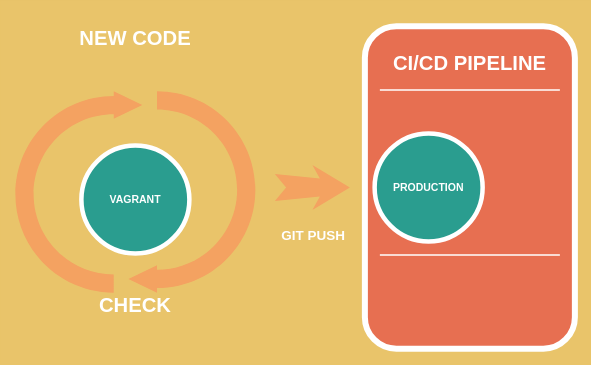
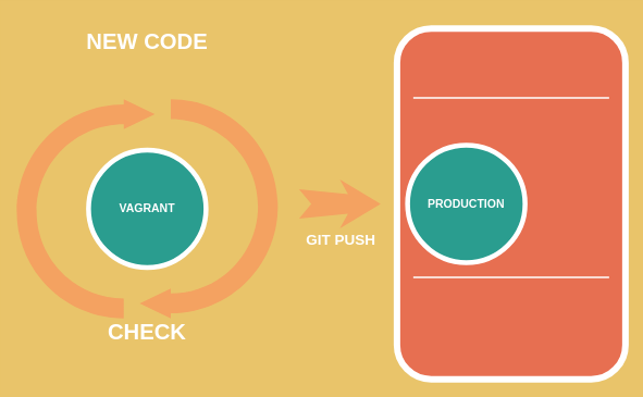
- <mxCell id="4" value="CI/CD PIPELINE" style="text;html=1;align=center;verticalAlign=middle;whiteSpace=wrap;rounded=0;shadow=0;fontSize=27;fontStyle=1;fontColor=#FFFFFF;" parent="1" vertex="1"><mxGeometry x="486" y="54" width="280" height="60" as="geometry" /></mxCell>
- <mxCell id="9" value="&lt;b&gt;VAGRANT&lt;/b&gt;" style="ellipse;whiteSpace=wrap;html=1;rounded=0;shadow=0;strokeWidth=6;fontSize=14;align=center;fillColor=#2a9d8f;strokeColor=#FFFFFF;fontColor=#FFFFFF;" parent="1" vertex="1"><mxGeometry x="108" y="193.125" width="144" height="144" as="geometry" /></mxCell>
+ <mxCell id="9" value="&lt;b&gt;VAGRANT&lt;/b&gt;" style="ellipse;whiteSpace=wrap;html=1;rounded=0;shadow=0;strokeWidth=6;fontSize=14;align=center;fillColor=#2a9d8f;strokeColor=#FFFFFF;fontColor=#FFFFFF;" parent="1" vertex="1"><mxGeometry x="108" y="183.125" width="144" height="144" as="geometry" /></mxCell>
- <mxCell id="8" value="&lt;b&gt;&lt;font style=&quot;font-size: 18px&quot;&gt;GIT PUSH&lt;br&gt;&lt;/font&gt;&lt;/b&gt;" style="text;html=1;align=center;verticalAlign=middle;resizable=0;points=[];autosize=1;fontColor=#FFFFFF;" parent="1" vertex="1"><mxGeometry x="367" y="303" width="100" height="20" as="geometry" /></mxCell>
+ <mxCell id="8" value="&lt;b&gt;&lt;font style=&quot;font-size: 18px&quot;&gt;GIT PUSH&lt;br&gt;&lt;/font&gt;&lt;/b&gt;" style="text;html=1;align=center;verticalAlign=middle;resizable=0;points=[];autosize=1;fontColor=#FFFFFF;" parent="1" vertex="1"><mxGeometry x="367" y="283" width="100" height="20" as="geometry" /></mxCell>
